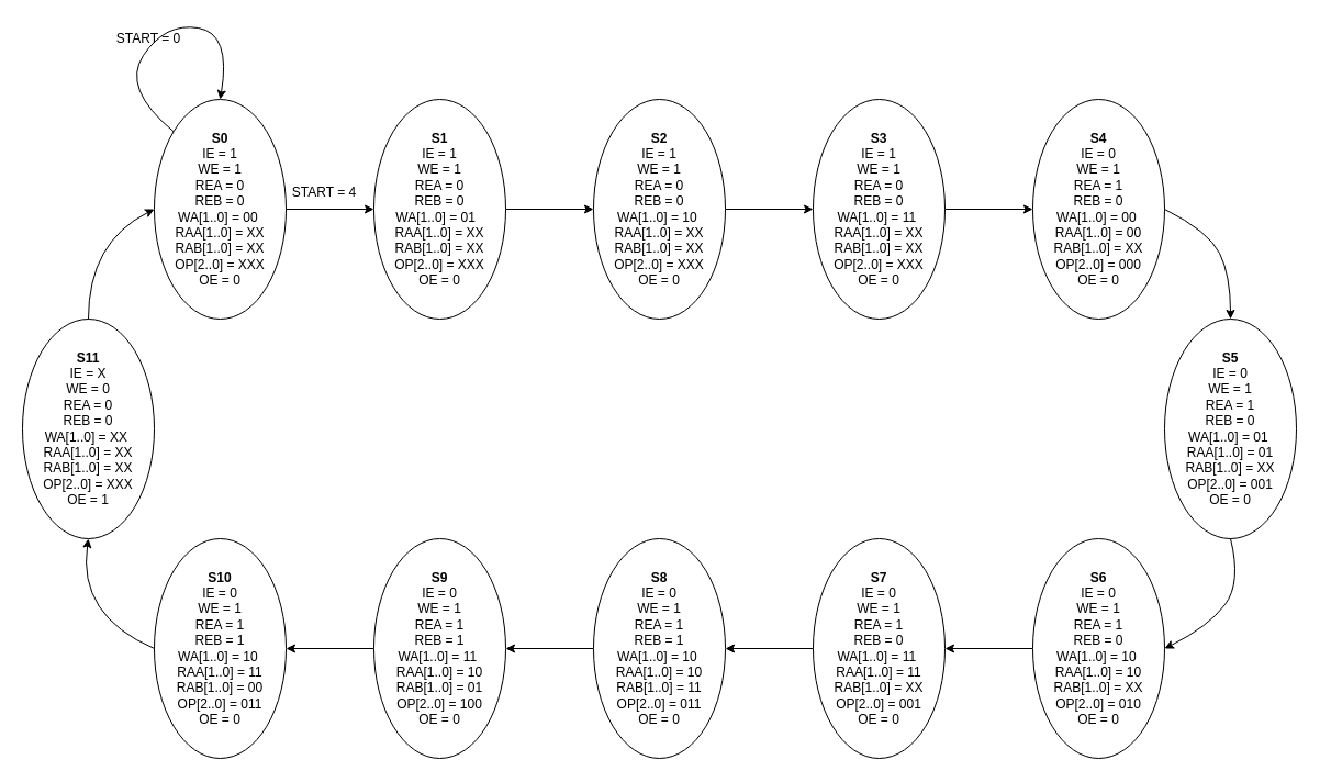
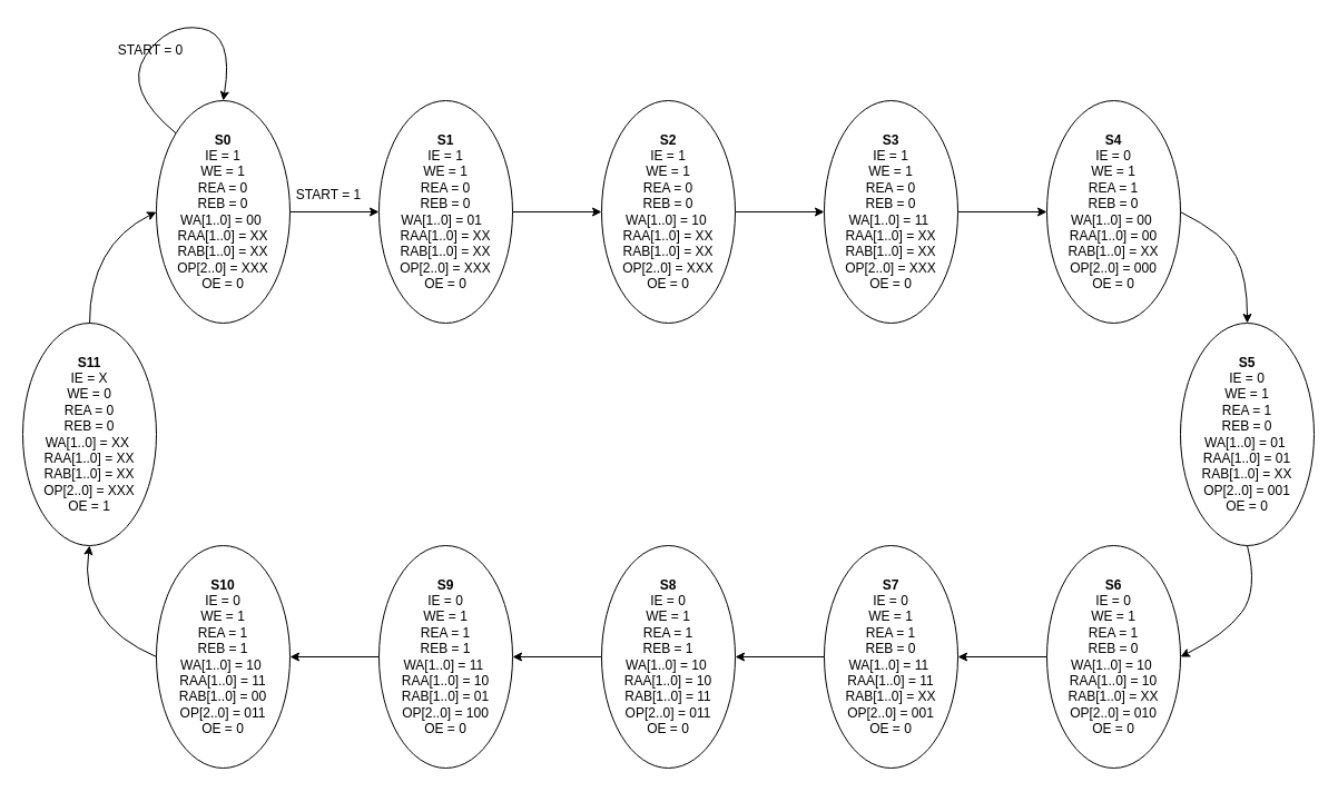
- <mxCell id="28" value="START = 0" style="text;html=1;strokeColor=none;fillColor=none;align=center;verticalAlign=middle;whiteSpace=wrap;rounded=0;" vertex="1" parent="1"><mxGeometry x="100" y="20" width="70" height="30" as="geometry" /></mxCell>
+ <mxCell id="28" value="START = 0" style="text;html=1;strokeColor=none;fillColor=none;align=center;verticalAlign=middle;whiteSpace=wrap;rounded=0;" vertex="1" parent="1"><mxGeometry x="100" y="30" width="70" height="30" as="geometry" /></mxCell>
- <mxCell id="27" value="START = 4" style="text;html=1;strokeColor=none;fillColor=none;align=center;verticalAlign=middle;whiteSpace=wrap;rounded=0;" vertex="1" parent="1"><mxGeometry x="260" y="160" width="70" height="30" as="geometry" /></mxCell>
+ <mxCell id="27" value="START = 1" style="text;html=1;strokeColor=none;fillColor=none;align=center;verticalAlign=middle;whiteSpace=wrap;rounded=0;" vertex="1" parent="1"><mxGeometry x="260" y="160" width="70" height="30" as="geometry" /></mxCell>
